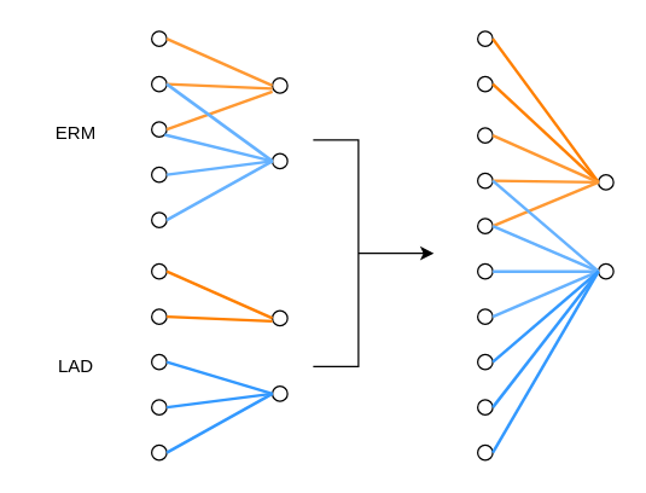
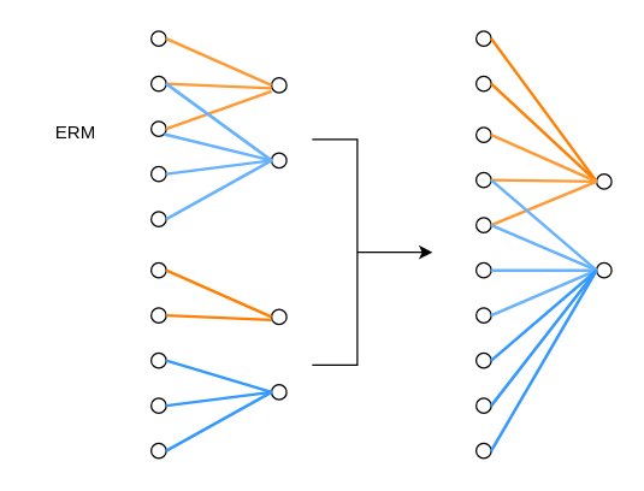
- <mxCell id="29" value="LAD" style="text;html=1;align=center;verticalAlign=middle;whiteSpace=wrap;rounded=0;" vertex="1" parent="1"><mxGeometry x="20" y="226.5" width="60" height="30" as="geometry" /></mxCell>
